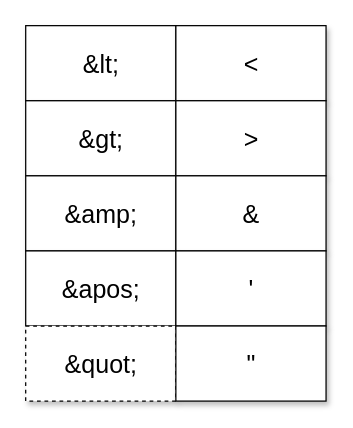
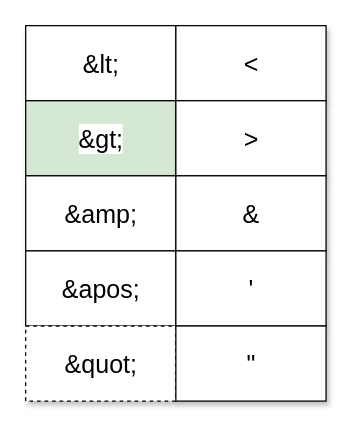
- <mxCell id="4" value="&amp;amp;gt;" style="rounded=0;shadow=1;labelBackgroundColor=default;fontSize=20;html=1;fontStyle=0;labelBorderColor=none;" vertex="1" parent="1"><mxGeometry x="20" y="80" width="120" height="60" as="geometry" /></mxCell>
+ <mxCell id="4" value="&amp;amp;gt;" style="rounded=0;shadow=1;labelBackgroundColor=default;fontSize=20;html=1;fontStyle=0;labelBorderColor=none;fillColor=#d5e8d4;" vertex="1" parent="1"><mxGeometry x="20" y="80" width="120" height="60" as="geometry" /></mxCell>
